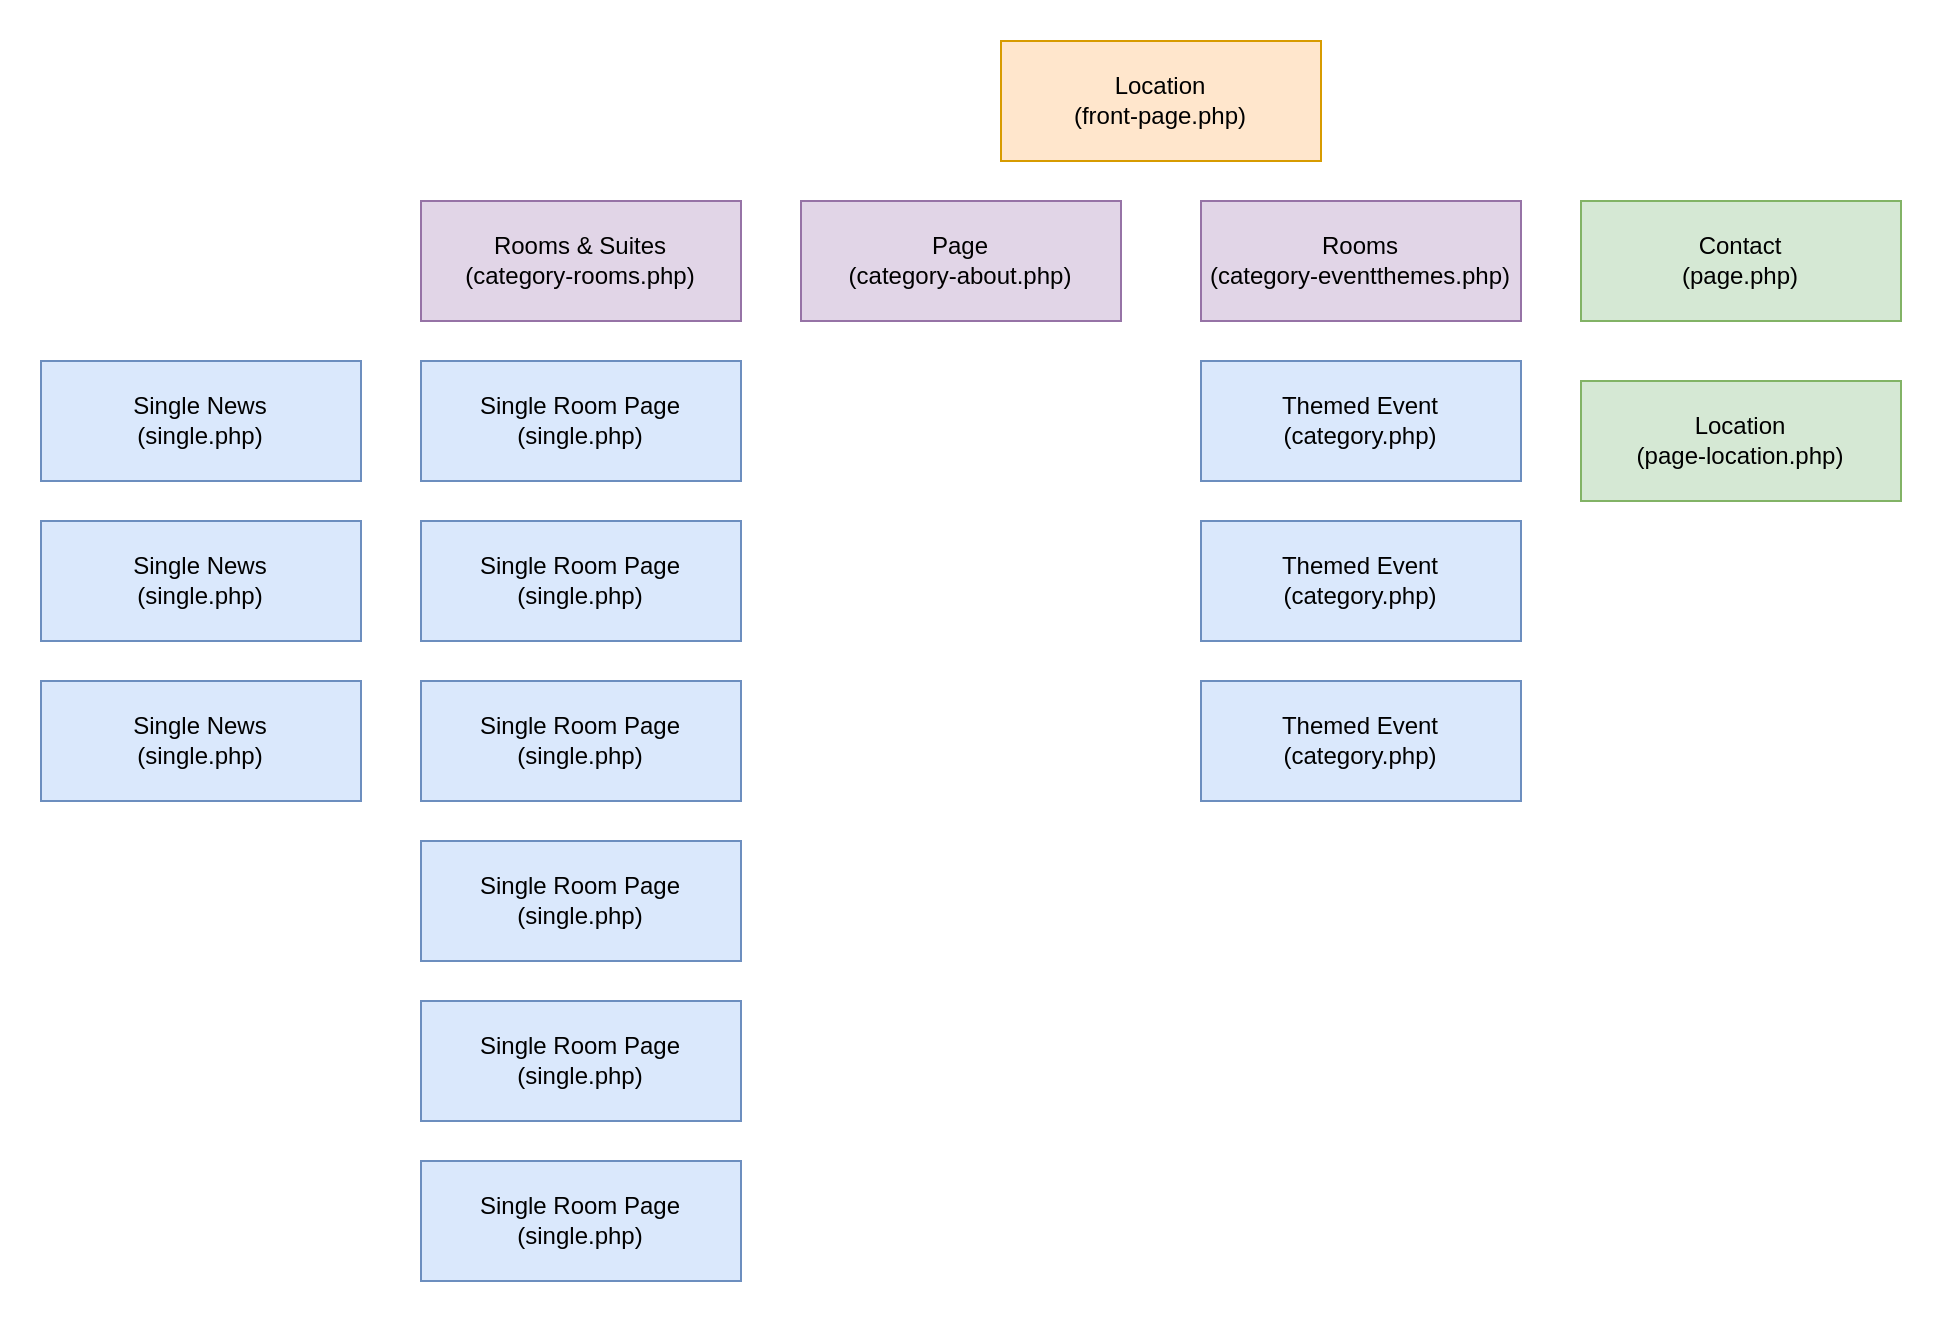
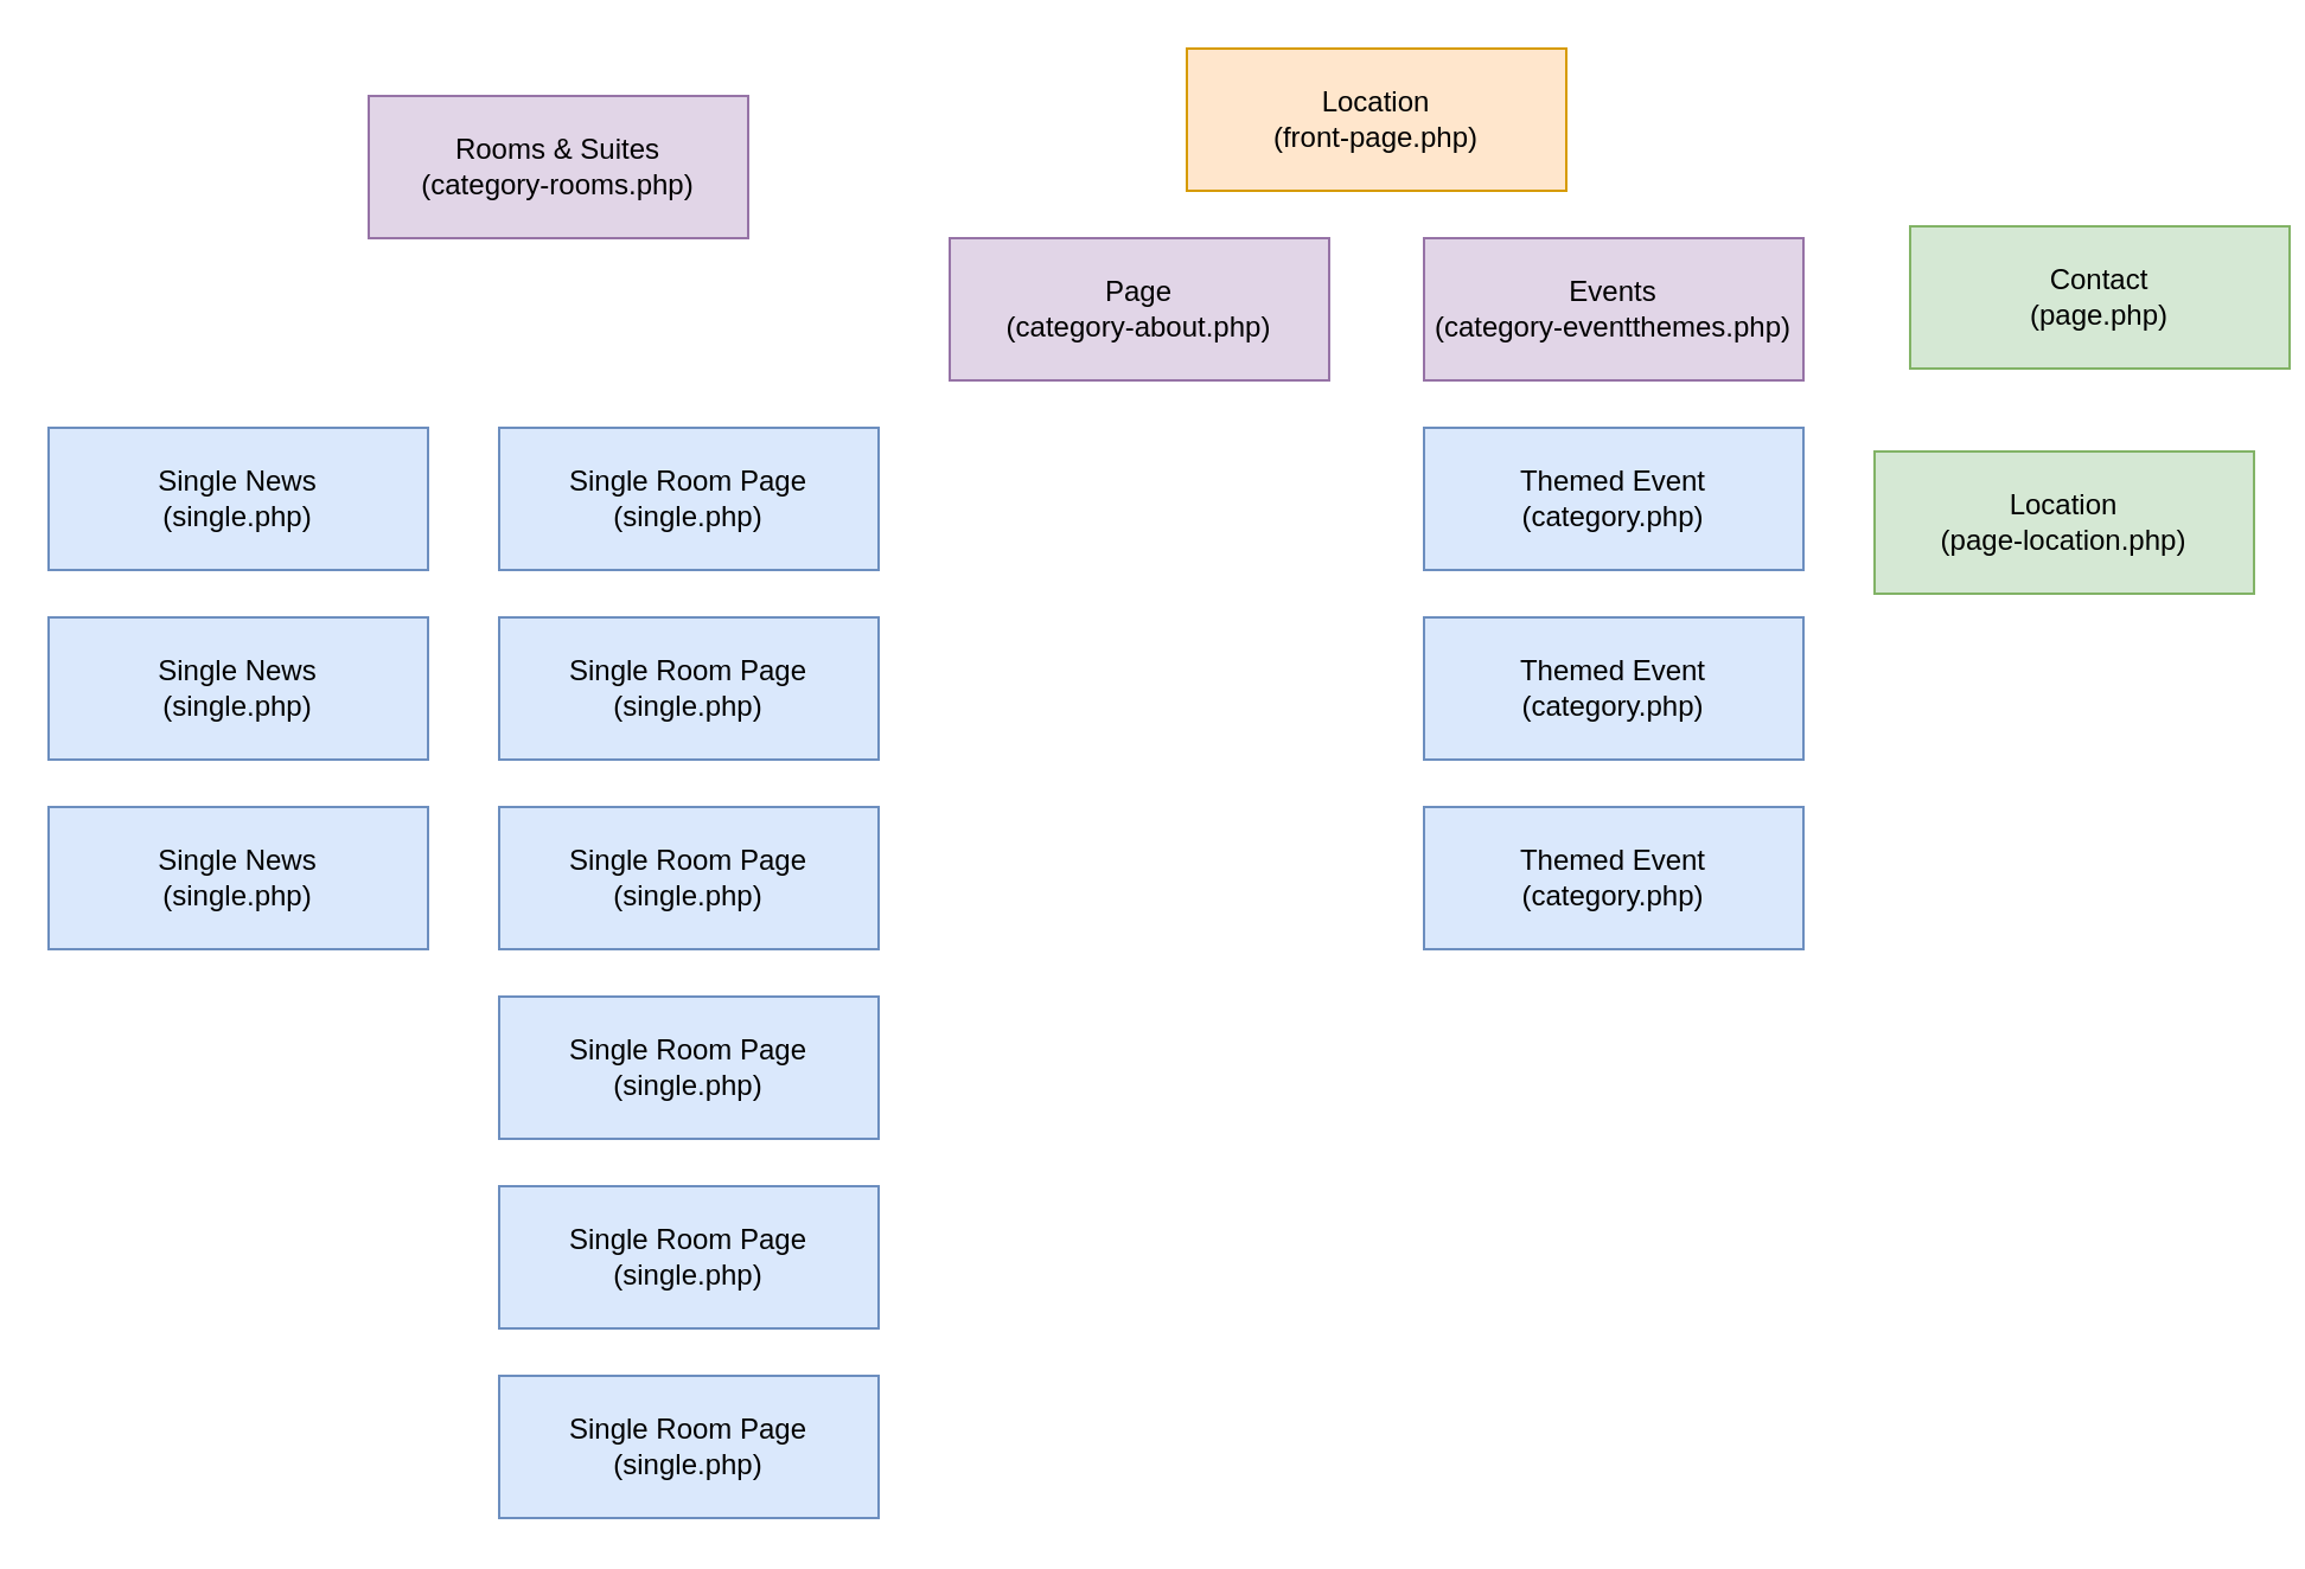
- <mxCell id="5" value="Rooms &amp;amp; Suites&lt;br&gt;(category-rooms.php)" style="rounded=0;whiteSpace=wrap;html=1;fillColor=#e1d5e7;strokeColor=#9673a6;fontColor=#000000;" parent="1" vertex="1"><mxGeometry x="210" y="100" width="160" height="60" as="geometry" /></mxCell>
+ <mxCell id="5" value="Rooms &amp;amp; Suites&lt;br&gt;(category-rooms.php)" style="rounded=0;whiteSpace=wrap;html=1;fillColor=#e1d5e7;strokeColor=#9673a6;fontColor=#000000;" parent="1" vertex="1"><mxGeometry x="155" y="40" width="160" height="60" as="geometry" /></mxCell>
- <mxCell id="4" value="Rooms&lt;br&gt;(category-eventthemes.php)" style="rounded=0;whiteSpace=wrap;html=1;fillColor=#e1d5e7;strokeColor=#9673a6;fontColor=#000000;" parent="1" vertex="1"><mxGeometry x="600" y="100" width="160" height="60" as="geometry" /></mxCell>
+ <mxCell id="4" value="Events&lt;br&gt;(category-eventthemes.php)" style="rounded=0;whiteSpace=wrap;html=1;fillColor=#e1d5e7;strokeColor=#9673a6;fontColor=#000000;" parent="1" vertex="1"><mxGeometry x="600" y="100" width="160" height="60" as="geometry" /></mxCell>
- <mxCell id="6" value="Contact&lt;br&gt;(page.php)" style="rounded=0;whiteSpace=wrap;html=1;fillColor=#d5e8d4;strokeColor=#82b366;fontColor=#000000;" parent="1" vertex="1"><mxGeometry x="790" y="100" width="160" height="60" as="geometry" /></mxCell>
+ <mxCell id="6" value="Contact&lt;br&gt;(page.php)" style="rounded=0;whiteSpace=wrap;html=1;fillColor=#d5e8d4;strokeColor=#82b366;fontColor=#000000;" parent="1" vertex="1"><mxGeometry x="805" y="95" width="160" height="60" as="geometry" /></mxCell>
